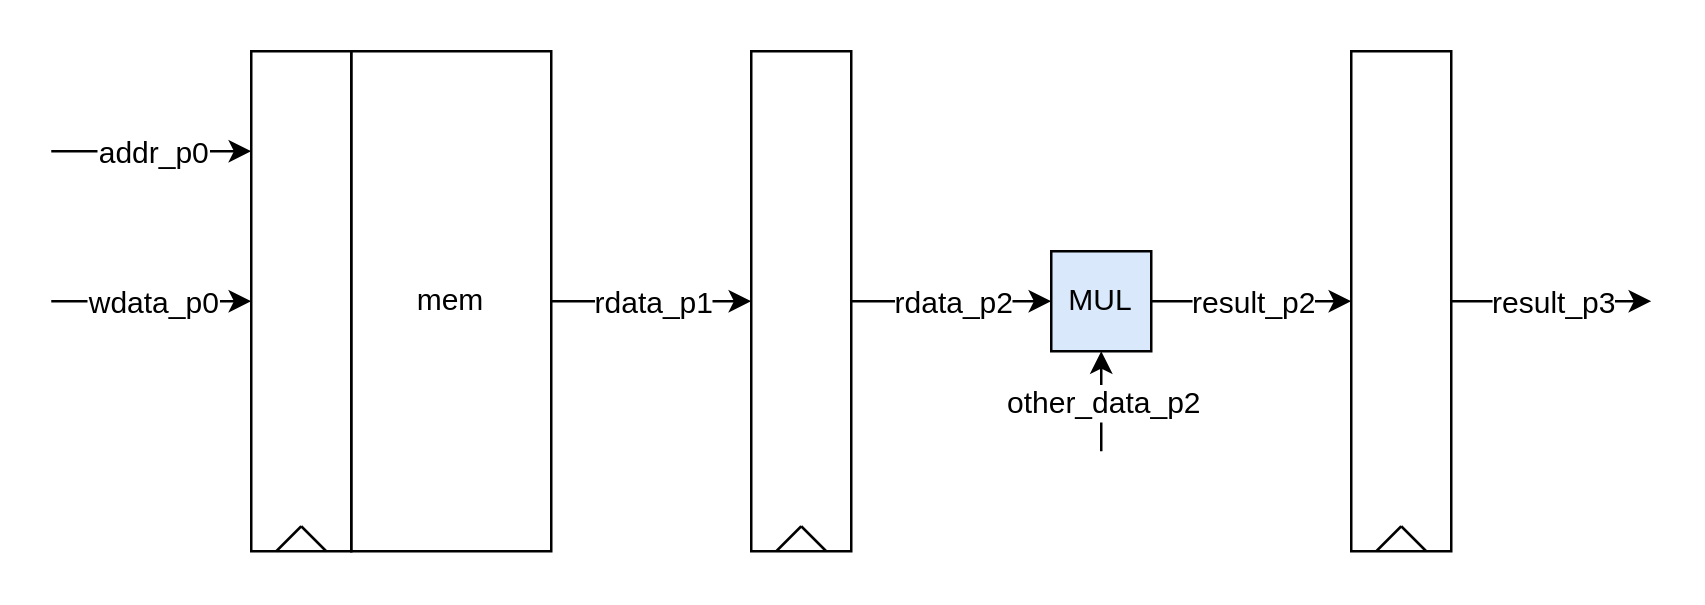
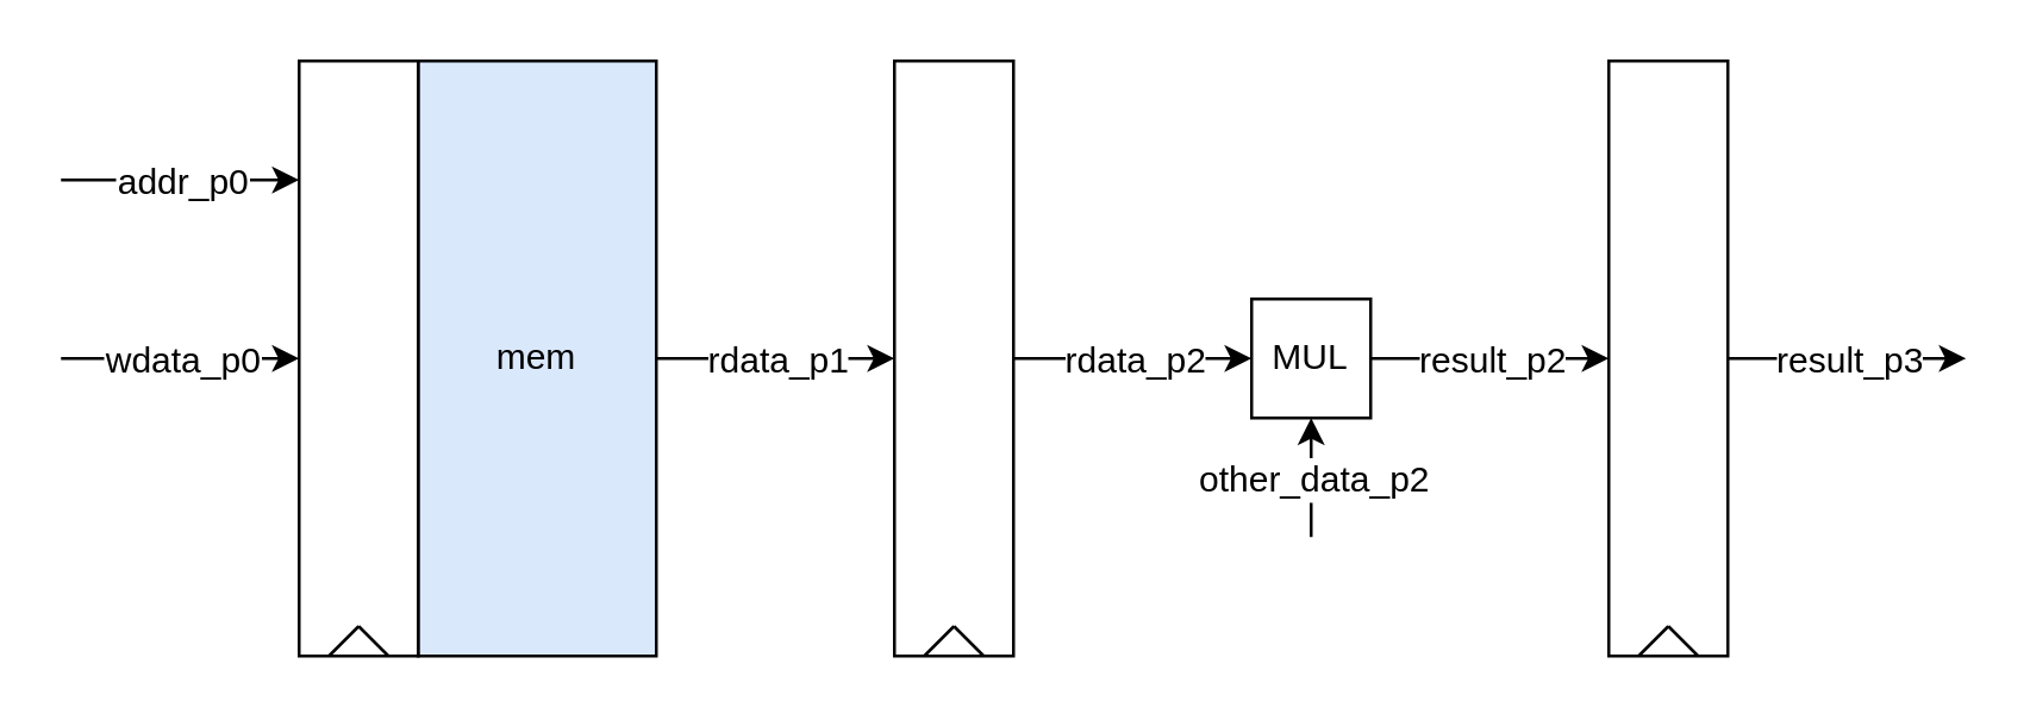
- <mxCell id="2" value="mem" style="rounded=0;whiteSpace=wrap;html=1;" vertex="1" parent="1"><mxGeometry x="140" y="20" width="80" height="200" as="geometry" /></mxCell>
+ <mxCell id="2" value="mem" style="rounded=0;whiteSpace=wrap;html=1;fillColor=#dae8fc;" vertex="1" parent="1"><mxGeometry x="140" y="20" width="80" height="200" as="geometry" /></mxCell>
- <mxCell id="19" value="MUL" style="rounded=0;whiteSpace=wrap;html=1;fillColor=#dae8fc;" vertex="1" parent="1"><mxGeometry x="420" y="100" width="40" height="40" as="geometry" /></mxCell>
+ <mxCell id="19" value="MUL" style="rounded=0;whiteSpace=wrap;html=1;" vertex="1" parent="1"><mxGeometry x="420" y="100" width="40" height="40" as="geometry" /></mxCell>
